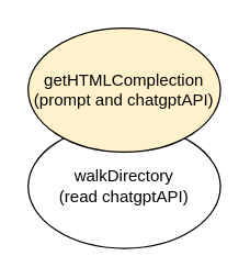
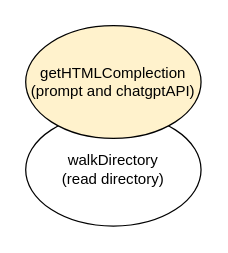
- <mxCell id="2" value="walkDirectory&lt;br&gt;(read chatgptAPI)" style="ellipse;whiteSpace=wrap;html=1;" vertex="1" parent="1"><mxGeometry x="20" y="90" width="140" height="90" as="geometry" /></mxCell>
+ <mxCell id="2" value="walkDirectory&lt;br&gt;(read directory)" style="ellipse;whiteSpace=wrap;html=1;" vertex="1" parent="1"><mxGeometry x="20" y="90" width="140" height="90" as="geometry" /></mxCell>
